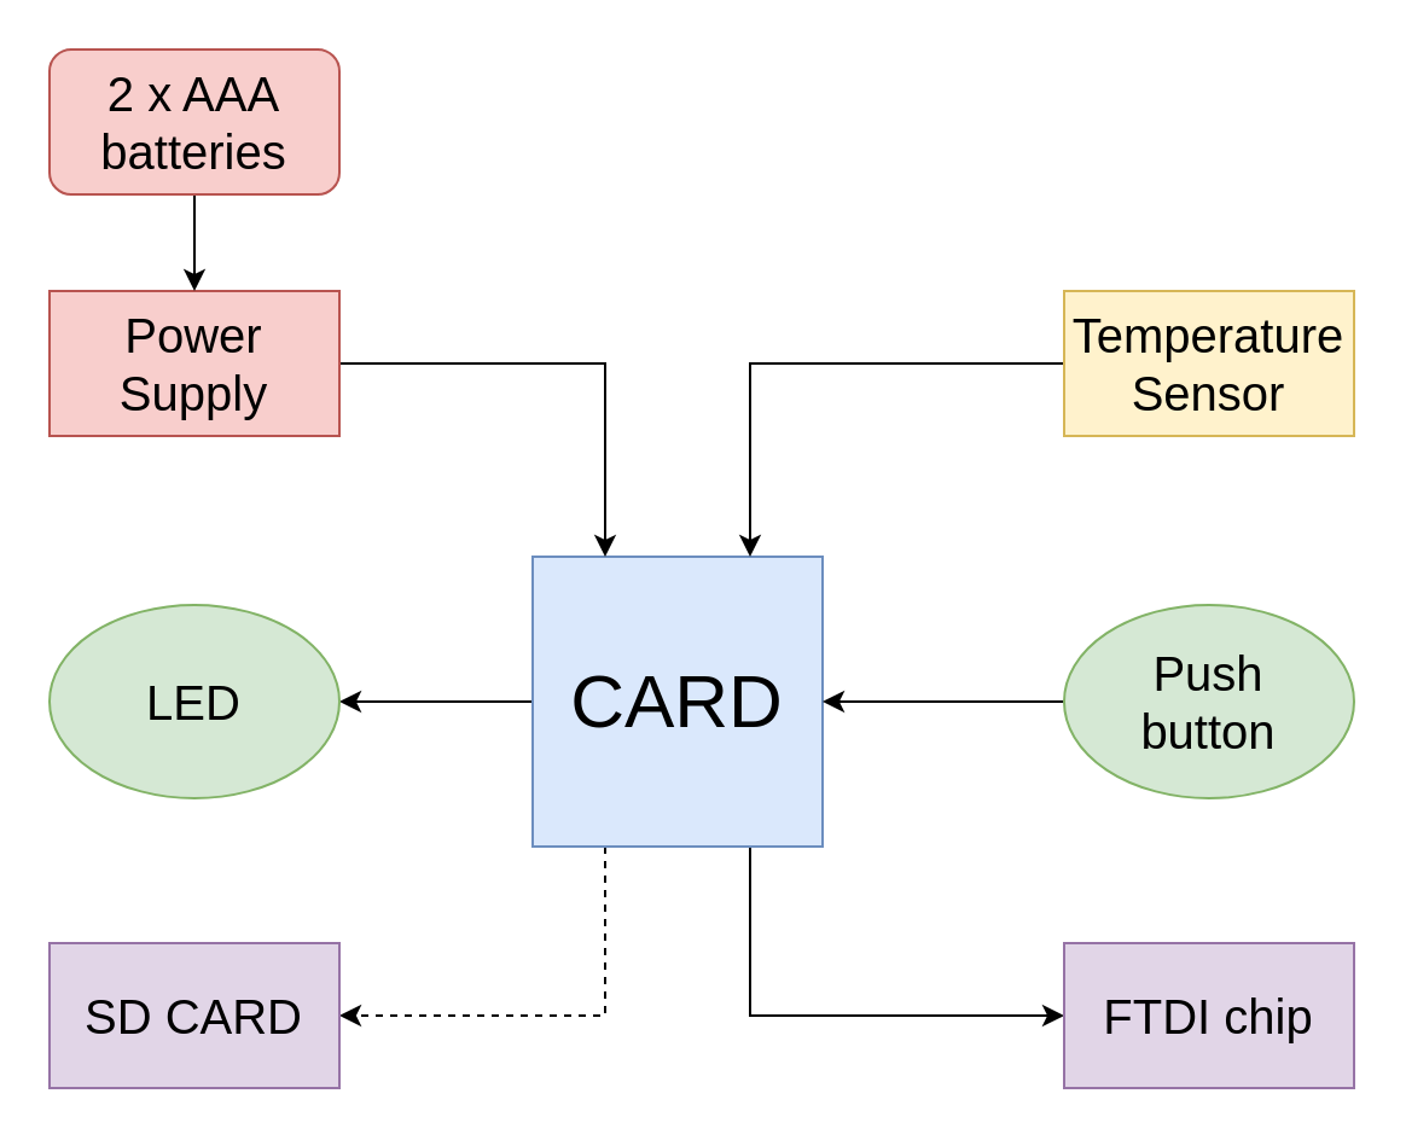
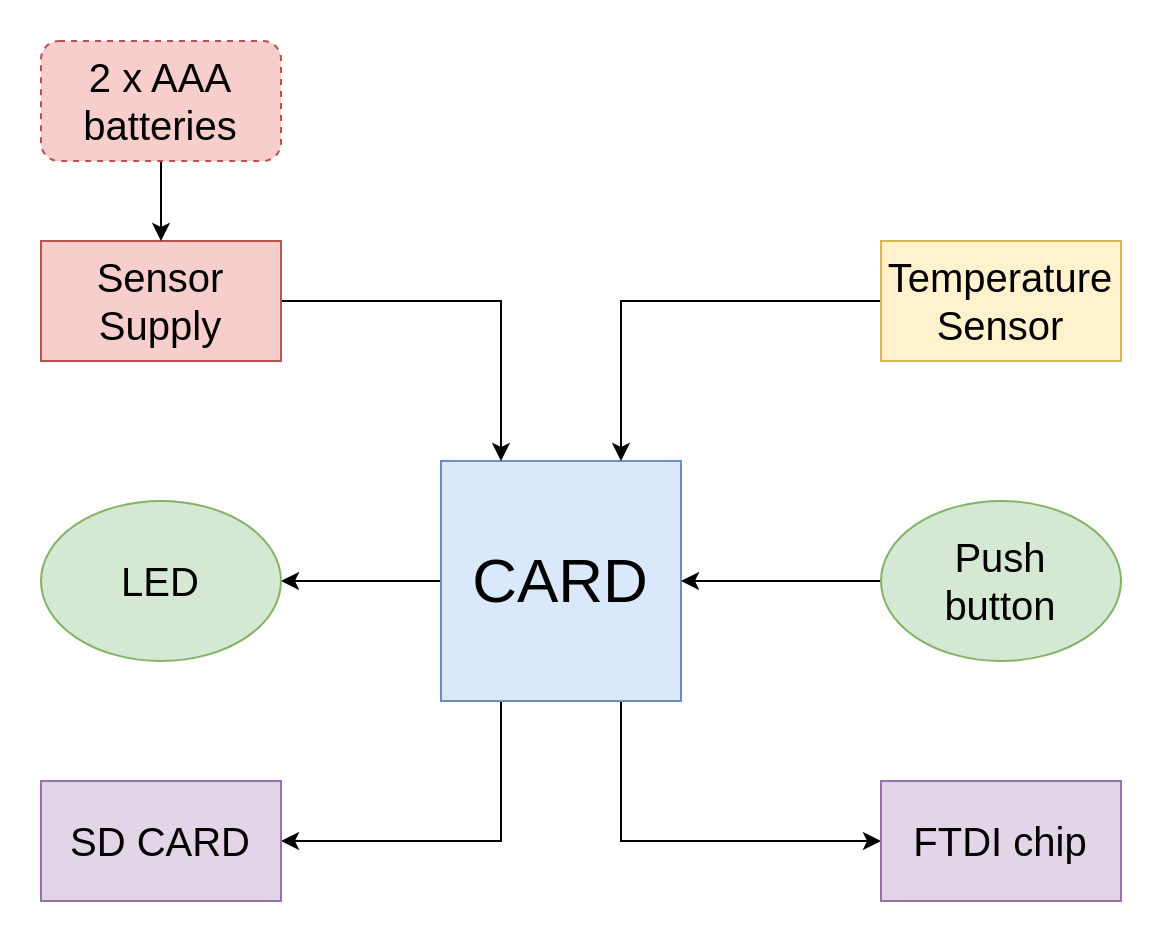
- <mxCell id="16" value="2 x AAA batteries" style="rounded=1;whiteSpace=wrap;html=1;fontSize=20;fillColor=#f8cecc;strokeColor=#b85450;" vertex="1" parent="1"><mxGeometry x="20" y="20" width="120" height="60" as="geometry" /></mxCell>
+ <mxCell id="16" value="2 x AAA batteries" style="rounded=1;whiteSpace=wrap;html=1;fontSize=20;fillColor=#f8cecc;strokeColor=#b85450;dashed=1;" vertex="1" parent="1"><mxGeometry x="20" y="20" width="120" height="60" as="geometry" /></mxCell>
- <mxCell id="7" value="Power Supply" style="rounded=0;whiteSpace=wrap;html=1;fontSize=20;fillColor=#f8cecc;strokeColor=#b85450;" vertex="1" parent="1"><mxGeometry x="20" y="120" width="120" height="60" as="geometry" /></mxCell>
+ <mxCell id="7" value="Sensor Supply" style="rounded=0;whiteSpace=wrap;html=1;fontSize=20;fillColor=#f8cecc;strokeColor=#b85450;" vertex="1" parent="1"><mxGeometry x="20" y="120" width="120" height="60" as="geometry" /></mxCell>
- <mxCell id="2" style="edgeStyle=orthogonalEdgeStyle;rounded=0;orthogonalLoop=1;jettySize=auto;html=1;exitX=0.25;exitY=1;exitDx=0;exitDy=0;entryX=1;entryY=0.5;entryDx=0;entryDy=0;fontSize=20;dashed=1;" edge="1" parent="1" source="5" target="10"><mxGeometry relative="1" as="geometry" /></mxCell>
+ <mxCell id="2" style="edgeStyle=orthogonalEdgeStyle;rounded=0;orthogonalLoop=1;jettySize=auto;html=1;exitX=0.25;exitY=1;exitDx=0;exitDy=0;entryX=1;entryY=0.5;entryDx=0;entryDy=0;fontSize=20;" edge="1" parent="1" source="5" target="10"><mxGeometry relative="1" as="geometry" /></mxCell>
